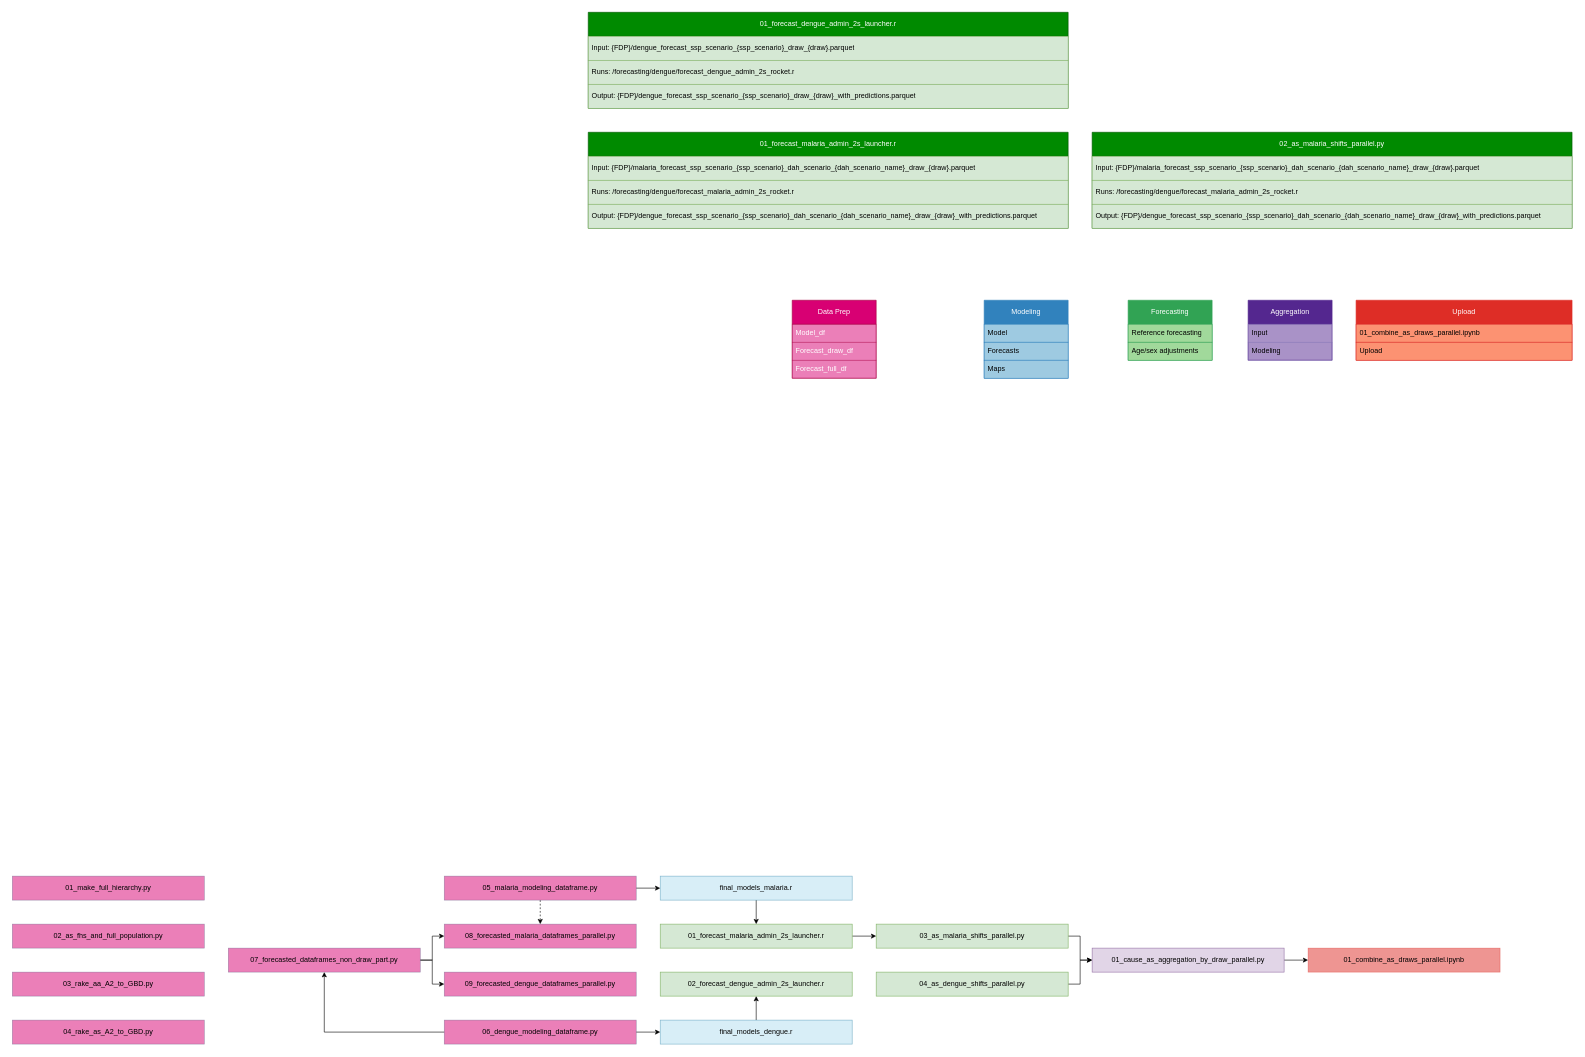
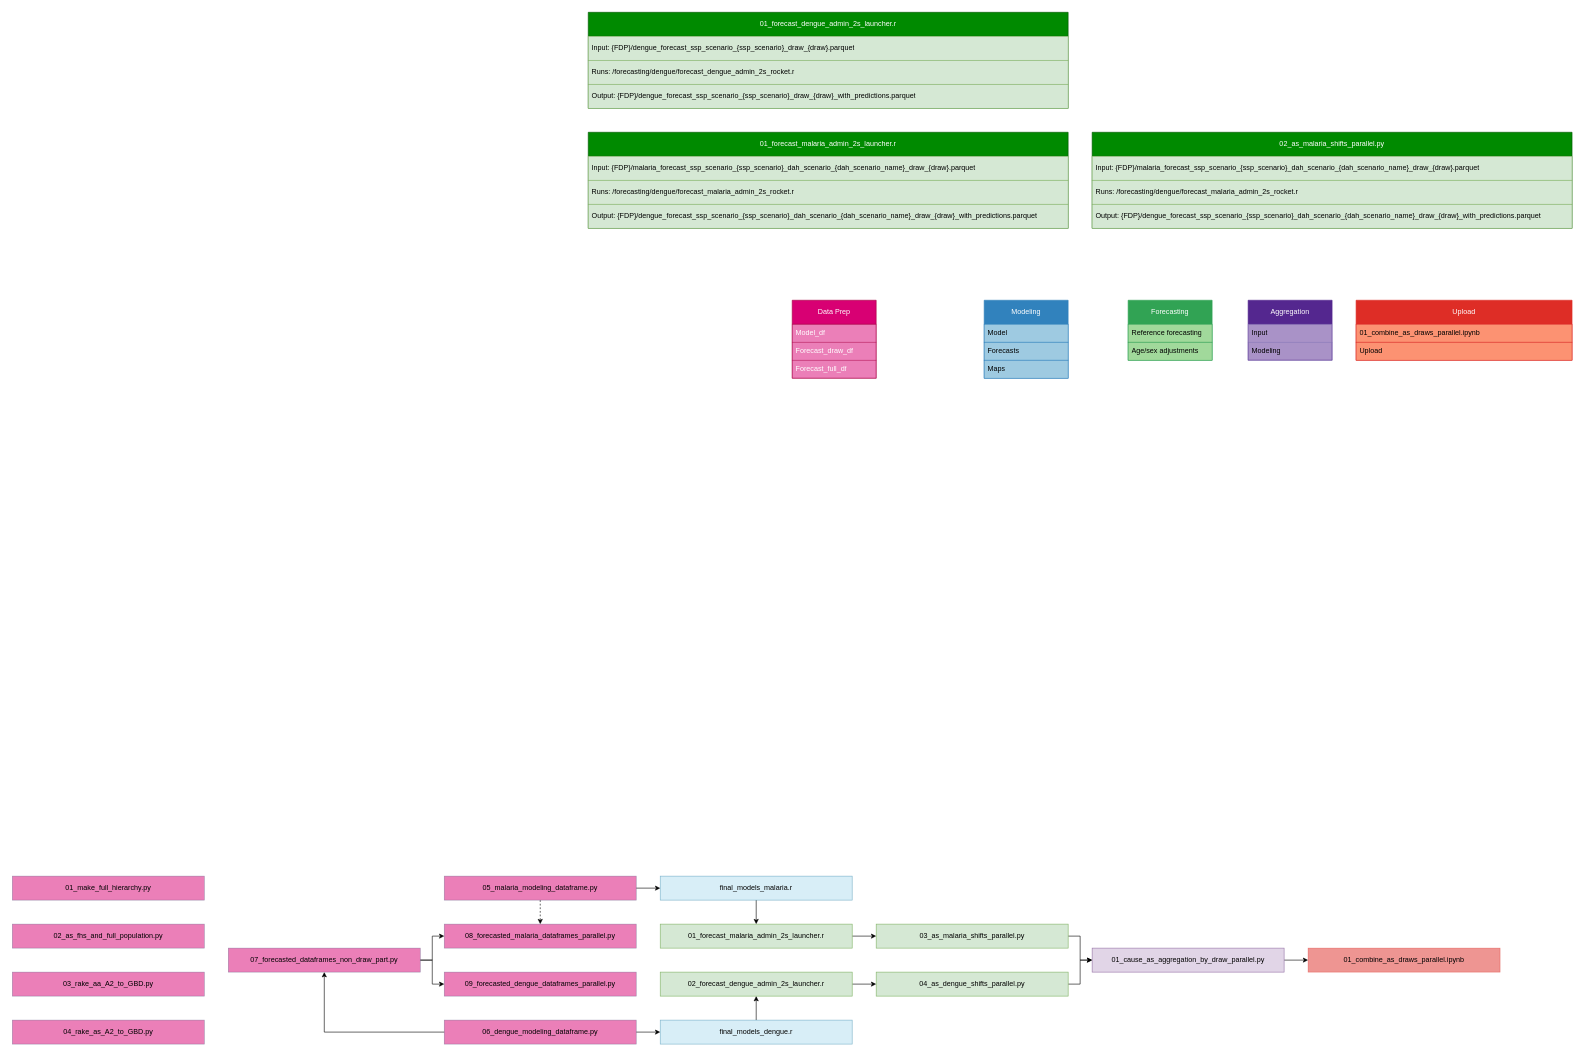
+ <mxCell id="38" style="edgeStyle=orthogonalEdgeStyle;rounded=0;orthogonalLoop=1;jettySize=auto;html=1;exitX=1;exitY=0.5;exitDx=0;exitDy=0;entryX=0;entryY=0.5;entryDx=0;entryDy=0;" edge="1" parent="1" source="39" target="41"><mxGeometry relative="1" as="geometry" /></mxCell>
